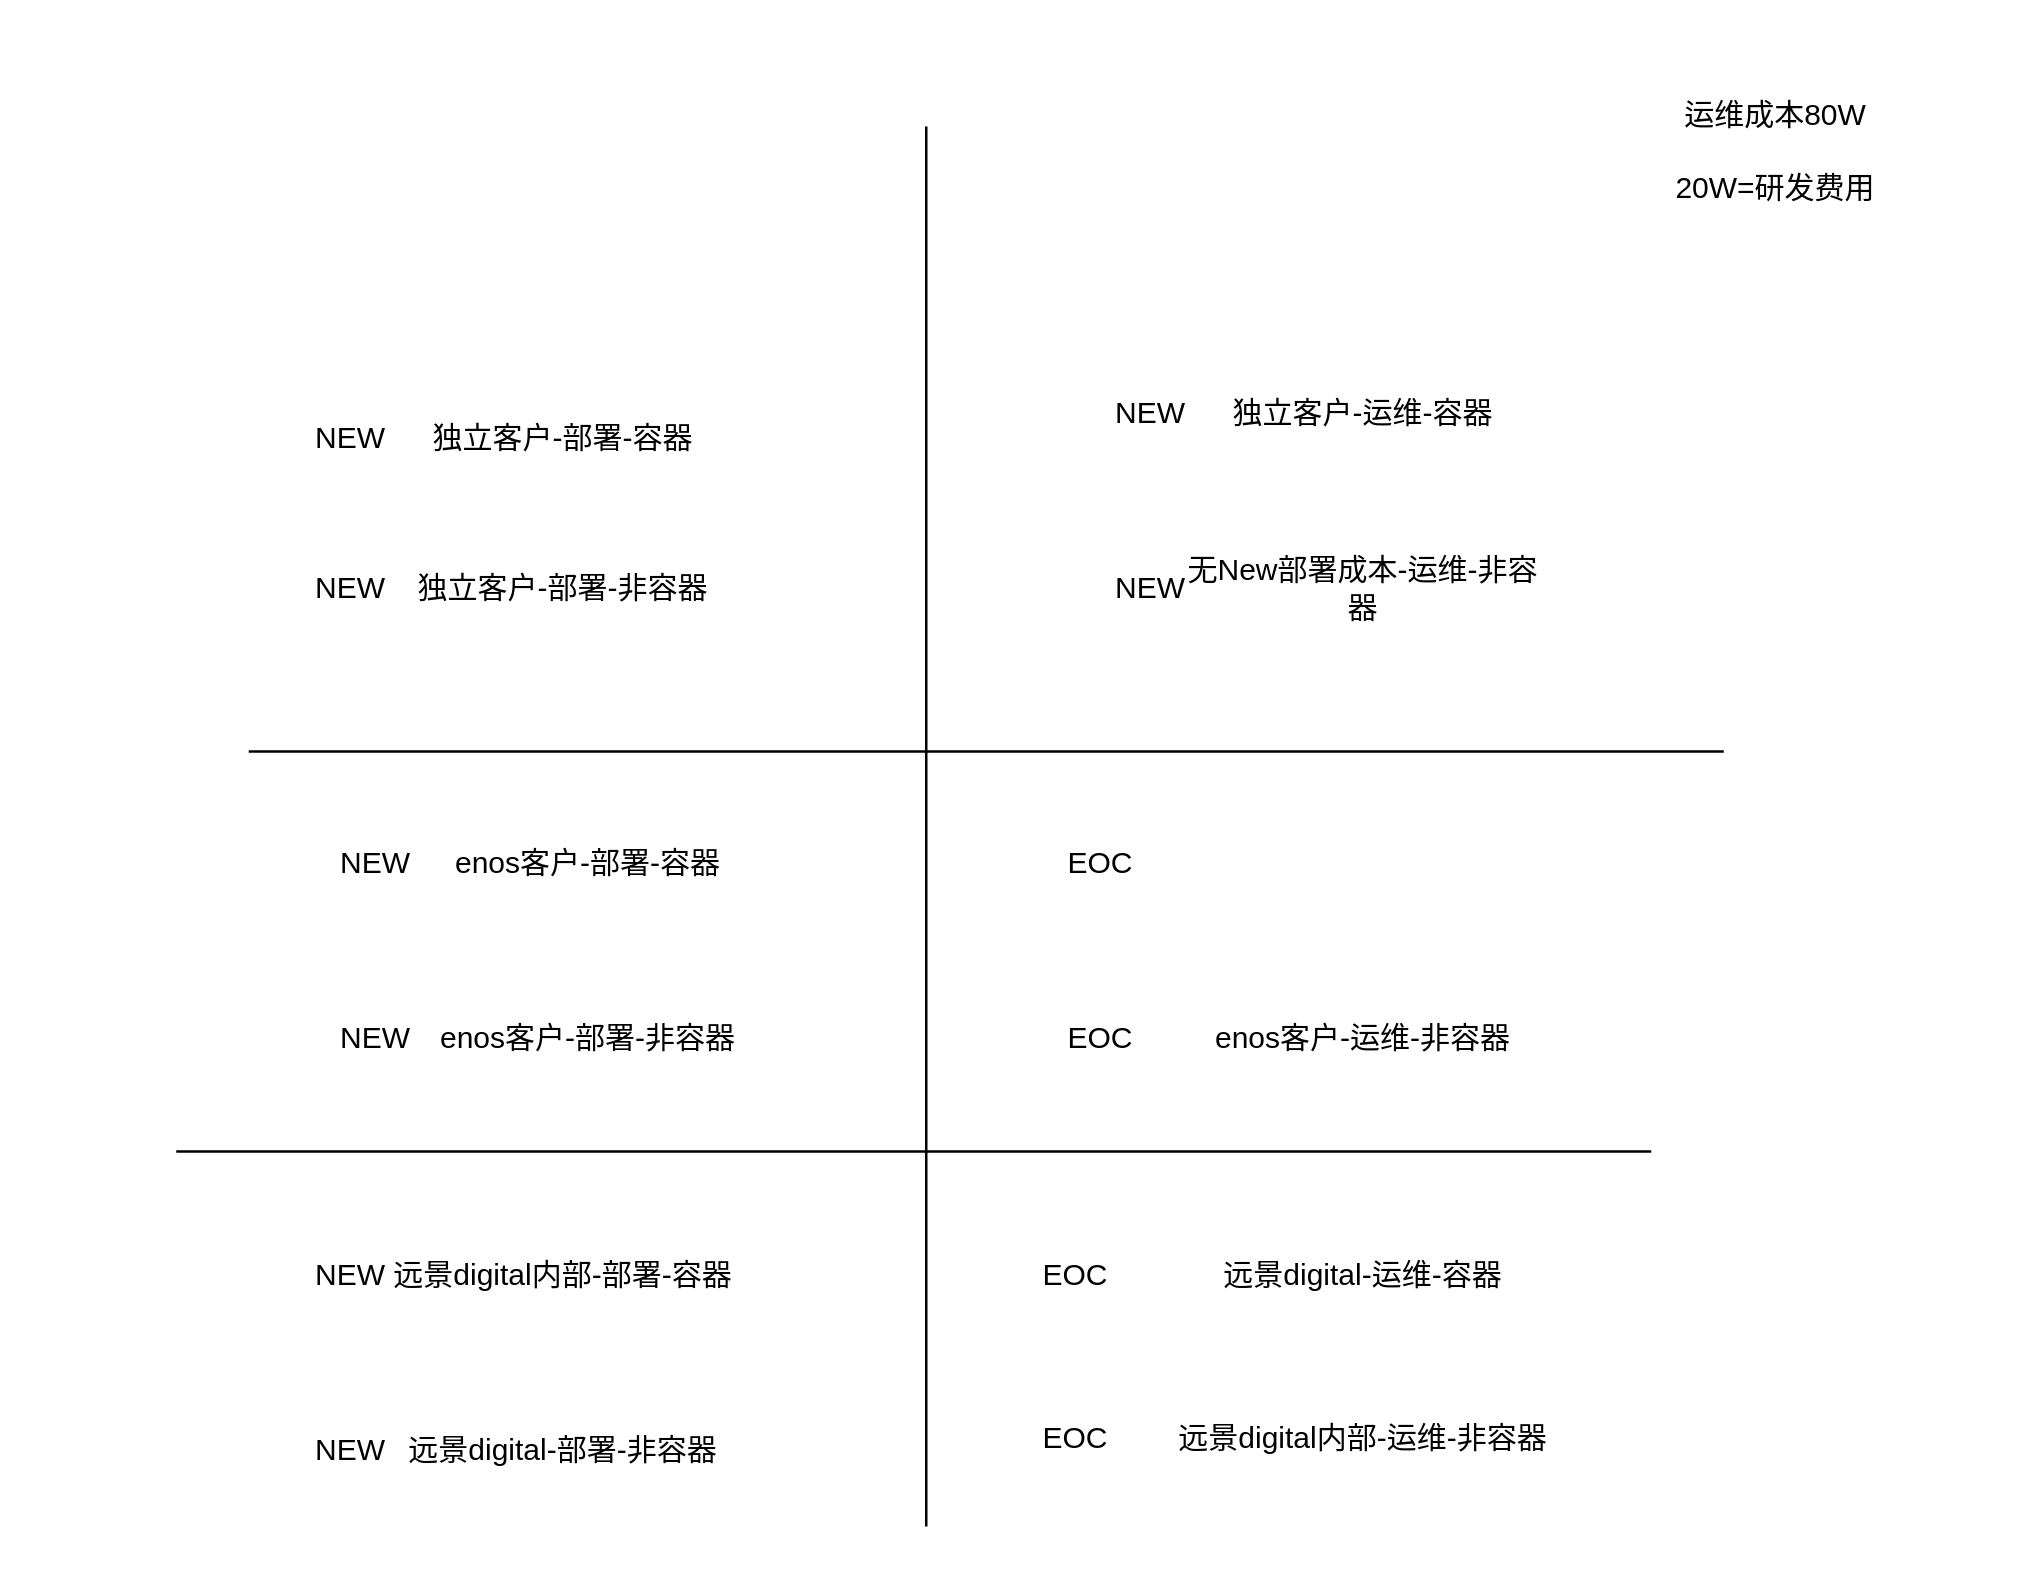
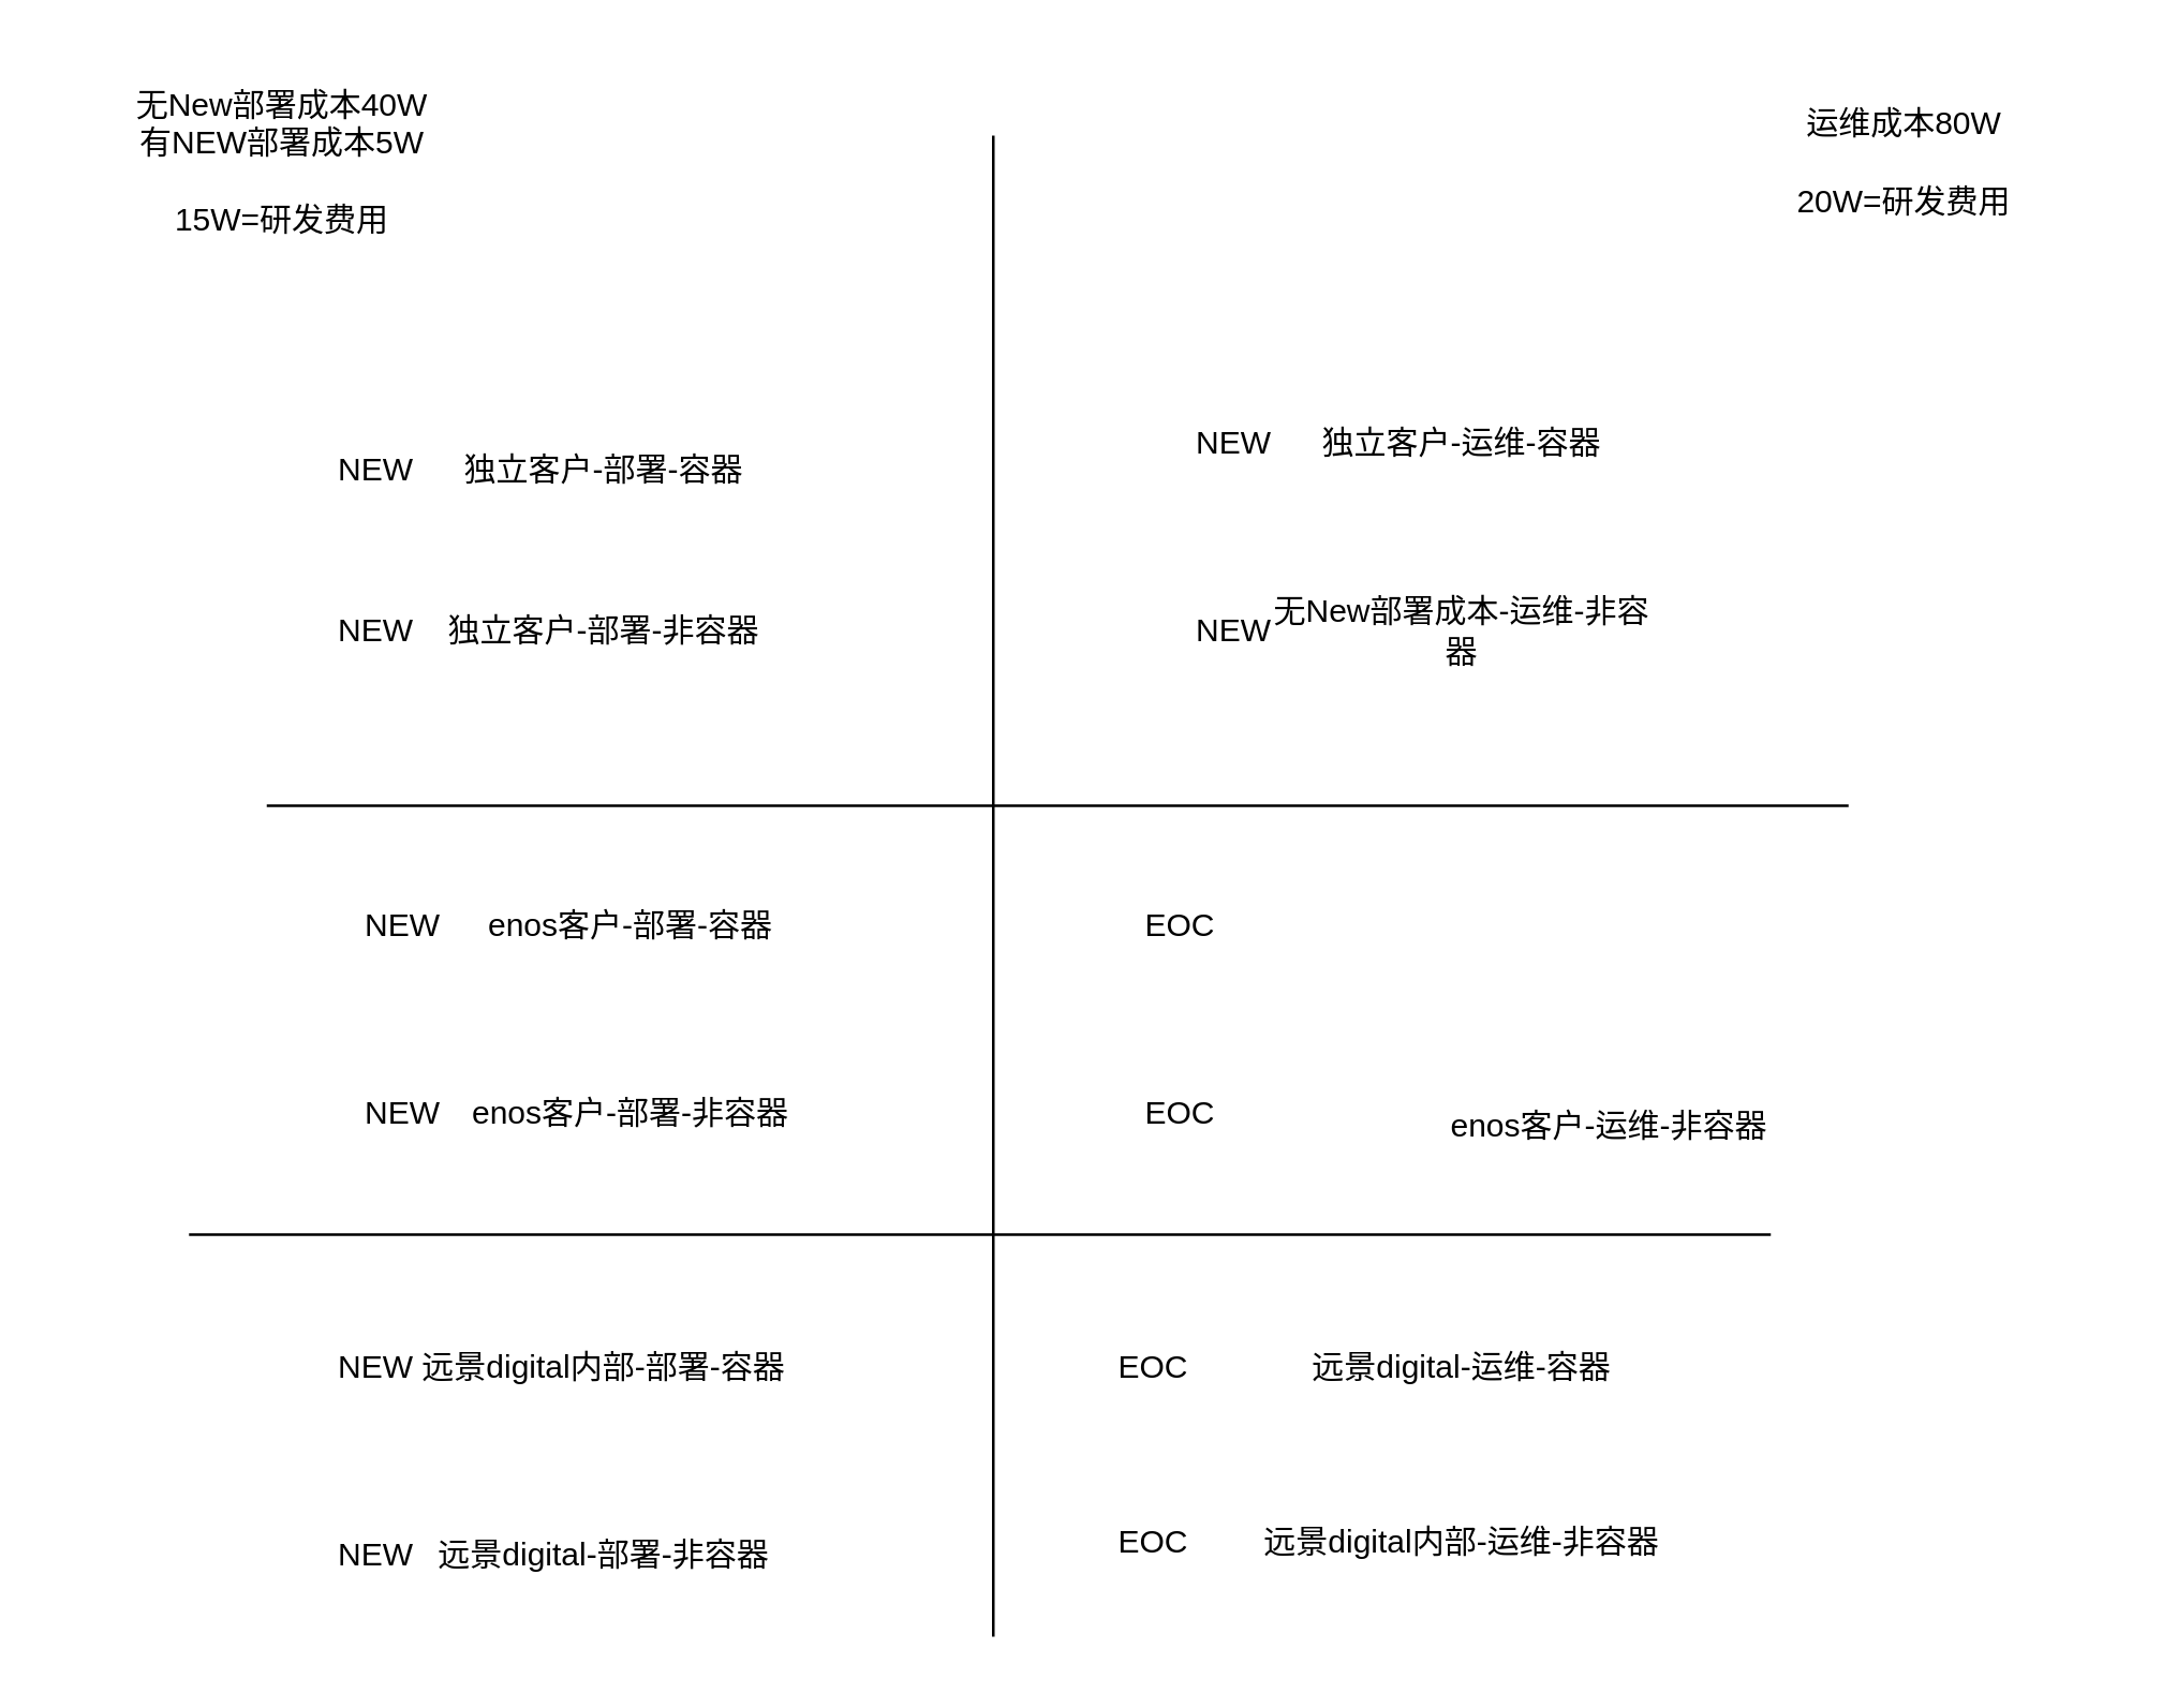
+ <mxCell id="25" value="无New部署成本40W&lt;br&gt;有NEW部署成本5W&lt;br&gt;&lt;br&gt;15W=研发费用" style="text;html=1;strokeColor=none;fillColor=none;align=center;verticalAlign=middle;whiteSpace=wrap;rounded=0;" parent="1" vertex="1"><mxGeometry x="20" y="20" width="170" height="80" as="geometry" /></mxCell>
- <mxCell id="10" value="enos客户-运维-非容器" style="text;html=1;strokeColor=none;fillColor=none;align=center;verticalAlign=middle;whiteSpace=wrap;rounded=0;" parent="1" vertex="1"><mxGeometry x="470" y="380" width="150" height="70" as="geometry" /></mxCell>
+ <mxCell id="10" value="enos客户-运维-非容器" style="text;html=1;strokeColor=none;fillColor=none;align=center;verticalAlign=middle;whiteSpace=wrap;rounded=0;" parent="1" vertex="1"><mxGeometry x="525" y="385" width="150" height="70" as="geometry" /></mxCell>
